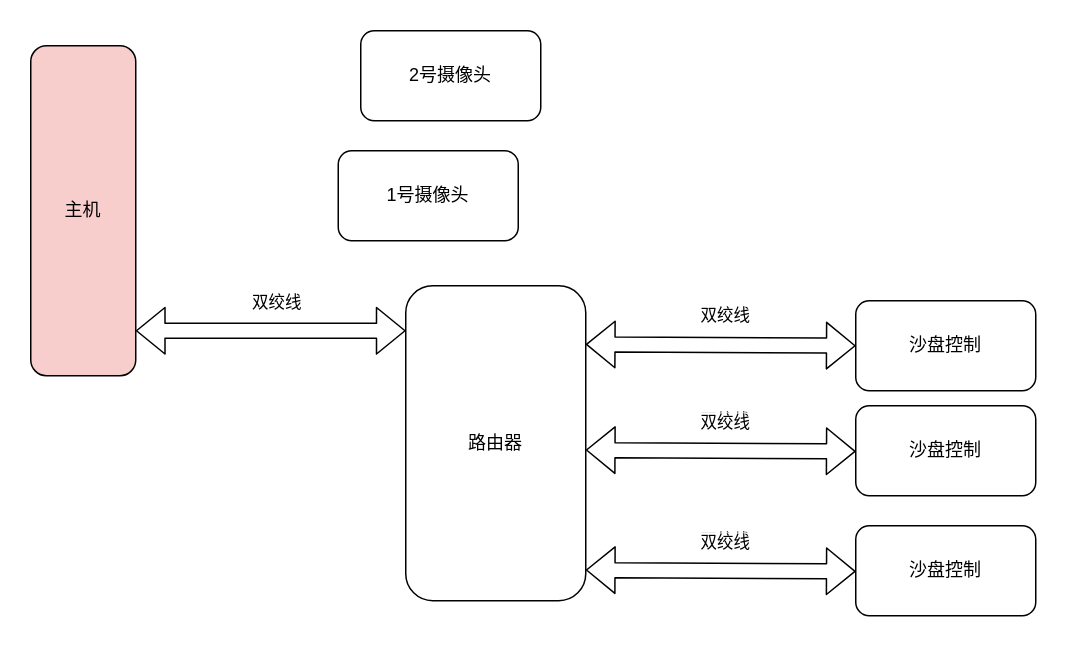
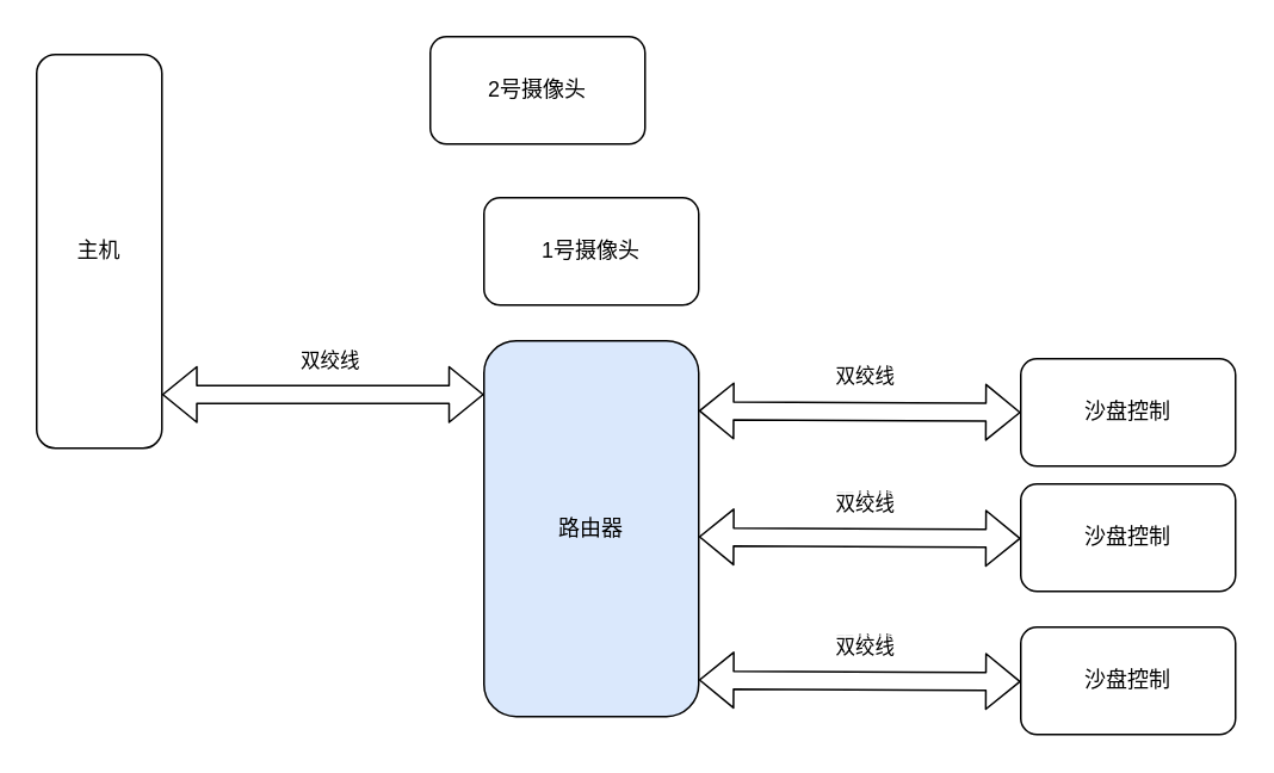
- <mxCell id="3" value="1号摄像头" style="rounded=1;whiteSpace=wrap;html=1;" vertex="1" parent="1"><mxGeometry x="225" y="100" width="120" height="60" as="geometry" /></mxCell>
+ <mxCell id="3" value="1号摄像头" style="rounded=1;whiteSpace=wrap;html=1;" vertex="1" parent="1"><mxGeometry x="270" y="110" width="120" height="60" as="geometry" /></mxCell>
- <mxCell id="2" value="主机" style="rounded=1;whiteSpace=wrap;html=1;fillColor=#f8cecc;" vertex="1" parent="1"><mxGeometry x="20" y="30" width="70" height="220" as="geometry" /></mxCell>
+ <mxCell id="2" value="主机" style="rounded=1;whiteSpace=wrap;html=1;" vertex="1" parent="1"><mxGeometry x="20" y="30" width="70" height="220" as="geometry" /></mxCell>
- <mxCell id="5" value="路由器" style="rounded=1;whiteSpace=wrap;html=1;" vertex="1" parent="1"><mxGeometry x="270" y="190" width="120" height="210" as="geometry" /></mxCell>
+ <mxCell id="5" value="路由器" style="rounded=1;whiteSpace=wrap;html=1;fillColor=#dae8fc;" vertex="1" parent="1"><mxGeometry x="270" y="190" width="120" height="210" as="geometry" /></mxCell>
